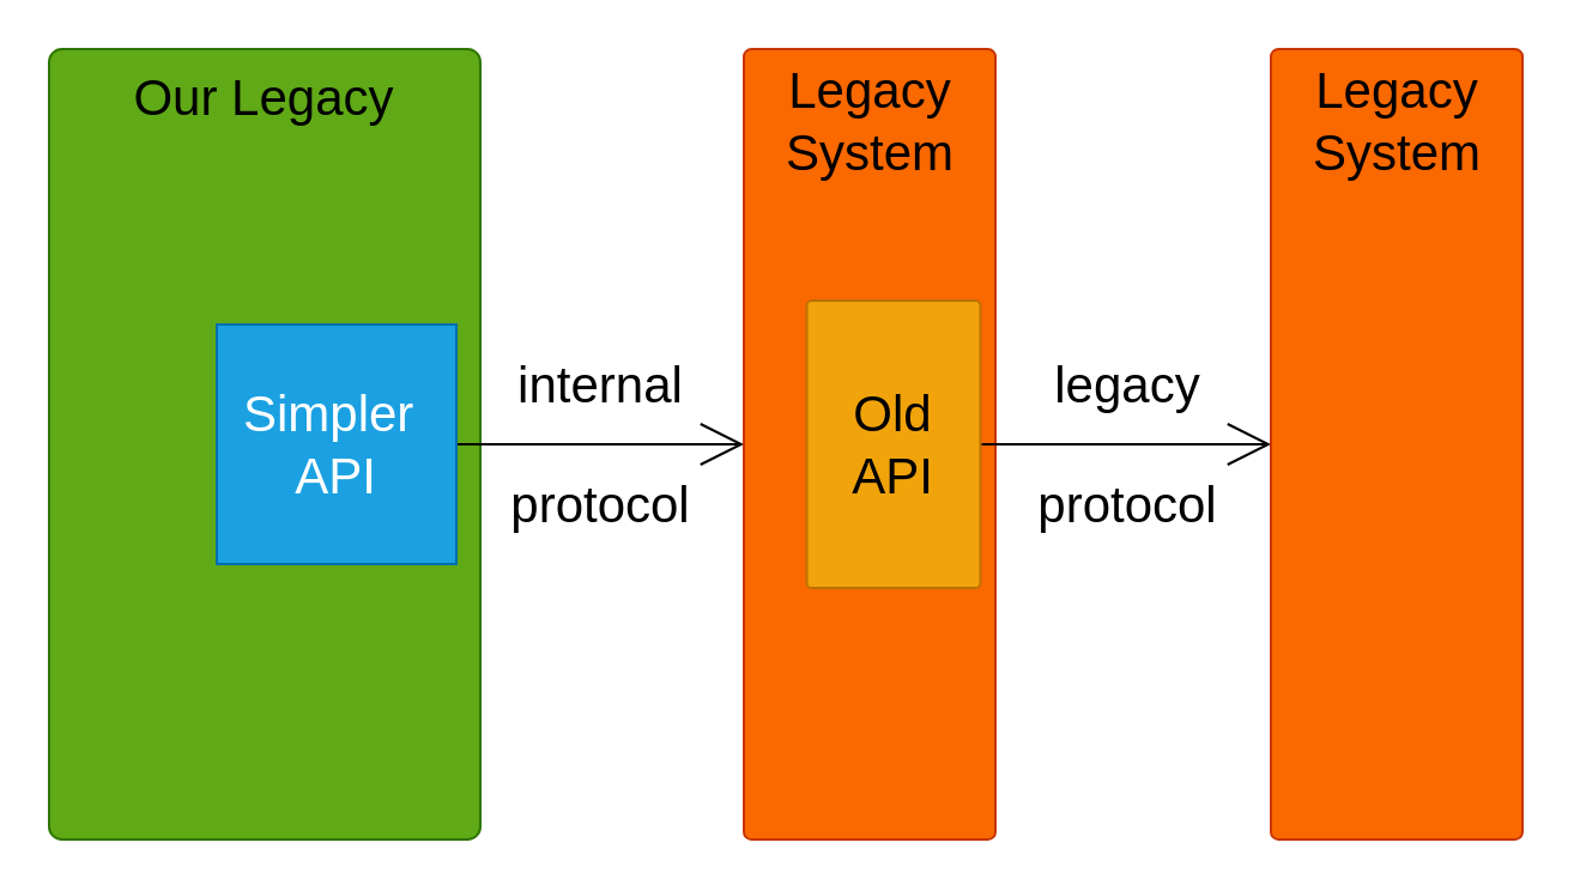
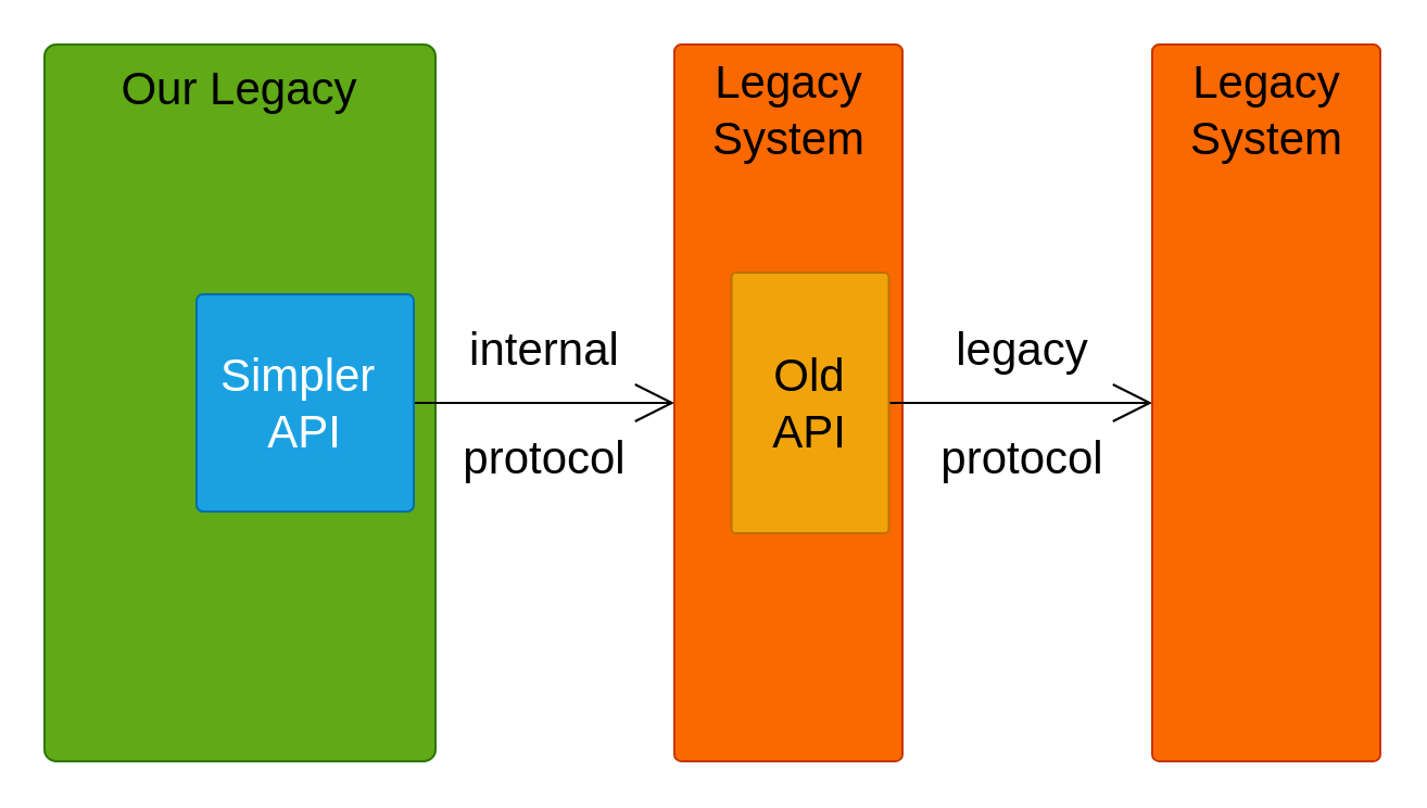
- <mxCell id="4" value="Simpler&amp;nbsp;&lt;br style=&quot;font-size: 21px;&quot;&gt;API" style="whiteSpace=wrap;html=1;arcSize=3;fontSize=21;fillColor=#1ba1e2;strokeColor=#006EAF;fontColor=#ffffff;rounded=0;" vertex="1" parent="1"><mxGeometry x="90" y="135" width="100" height="100" as="geometry" /></mxCell>
+ <mxCell id="4" value="Simpler&amp;nbsp;&lt;br style=&quot;font-size: 21px;&quot;&gt;API" style="rounded=1;whiteSpace=wrap;html=1;arcSize=3;fontSize=21;fillColor=#1ba1e2;strokeColor=#006EAF;fontColor=#ffffff;" vertex="1" parent="1"><mxGeometry x="90" y="135" width="100" height="100" as="geometry" /></mxCell>
